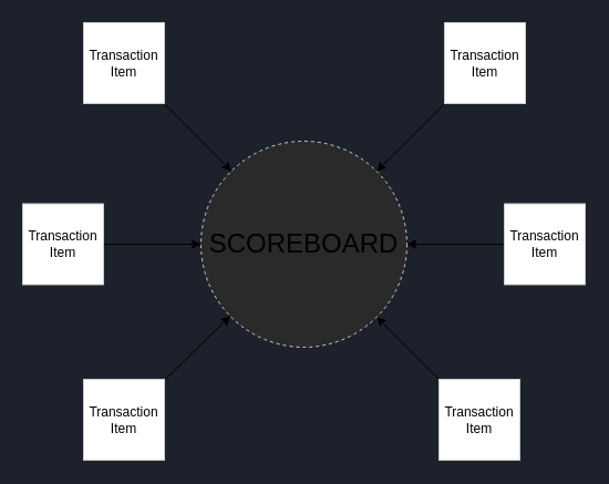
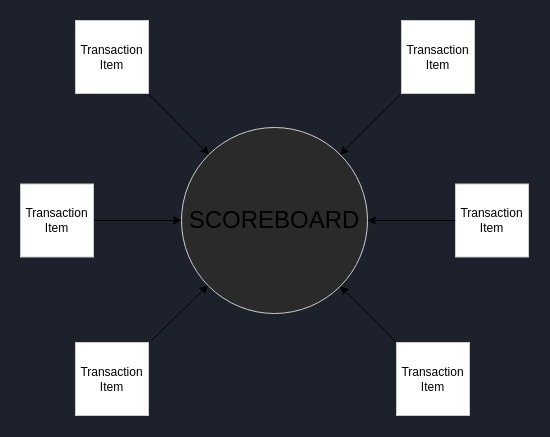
- <mxCell id="4" value="&lt;font style=&quot;font-size: 24px&quot;&gt;SCOREBOARD&lt;/font&gt;" style="ellipse;whiteSpace=wrap;html=1;aspect=fixed;strokeColor=#CCCCCC;fillColor=#2a2a2a;dashed=1;" vertex="1" parent="1"><mxGeometry x="181" y="127" width="186" height="186" as="geometry" /></mxCell>
+ <mxCell id="4" value="&lt;font style=&quot;font-size: 24px&quot;&gt;SCOREBOARD&lt;/font&gt;" style="ellipse;whiteSpace=wrap;html=1;aspect=fixed;strokeColor=#CCCCCC;fillColor=#2a2a2a;" vertex="1" parent="1"><mxGeometry x="181" y="127" width="186" height="186" as="geometry" /></mxCell>
